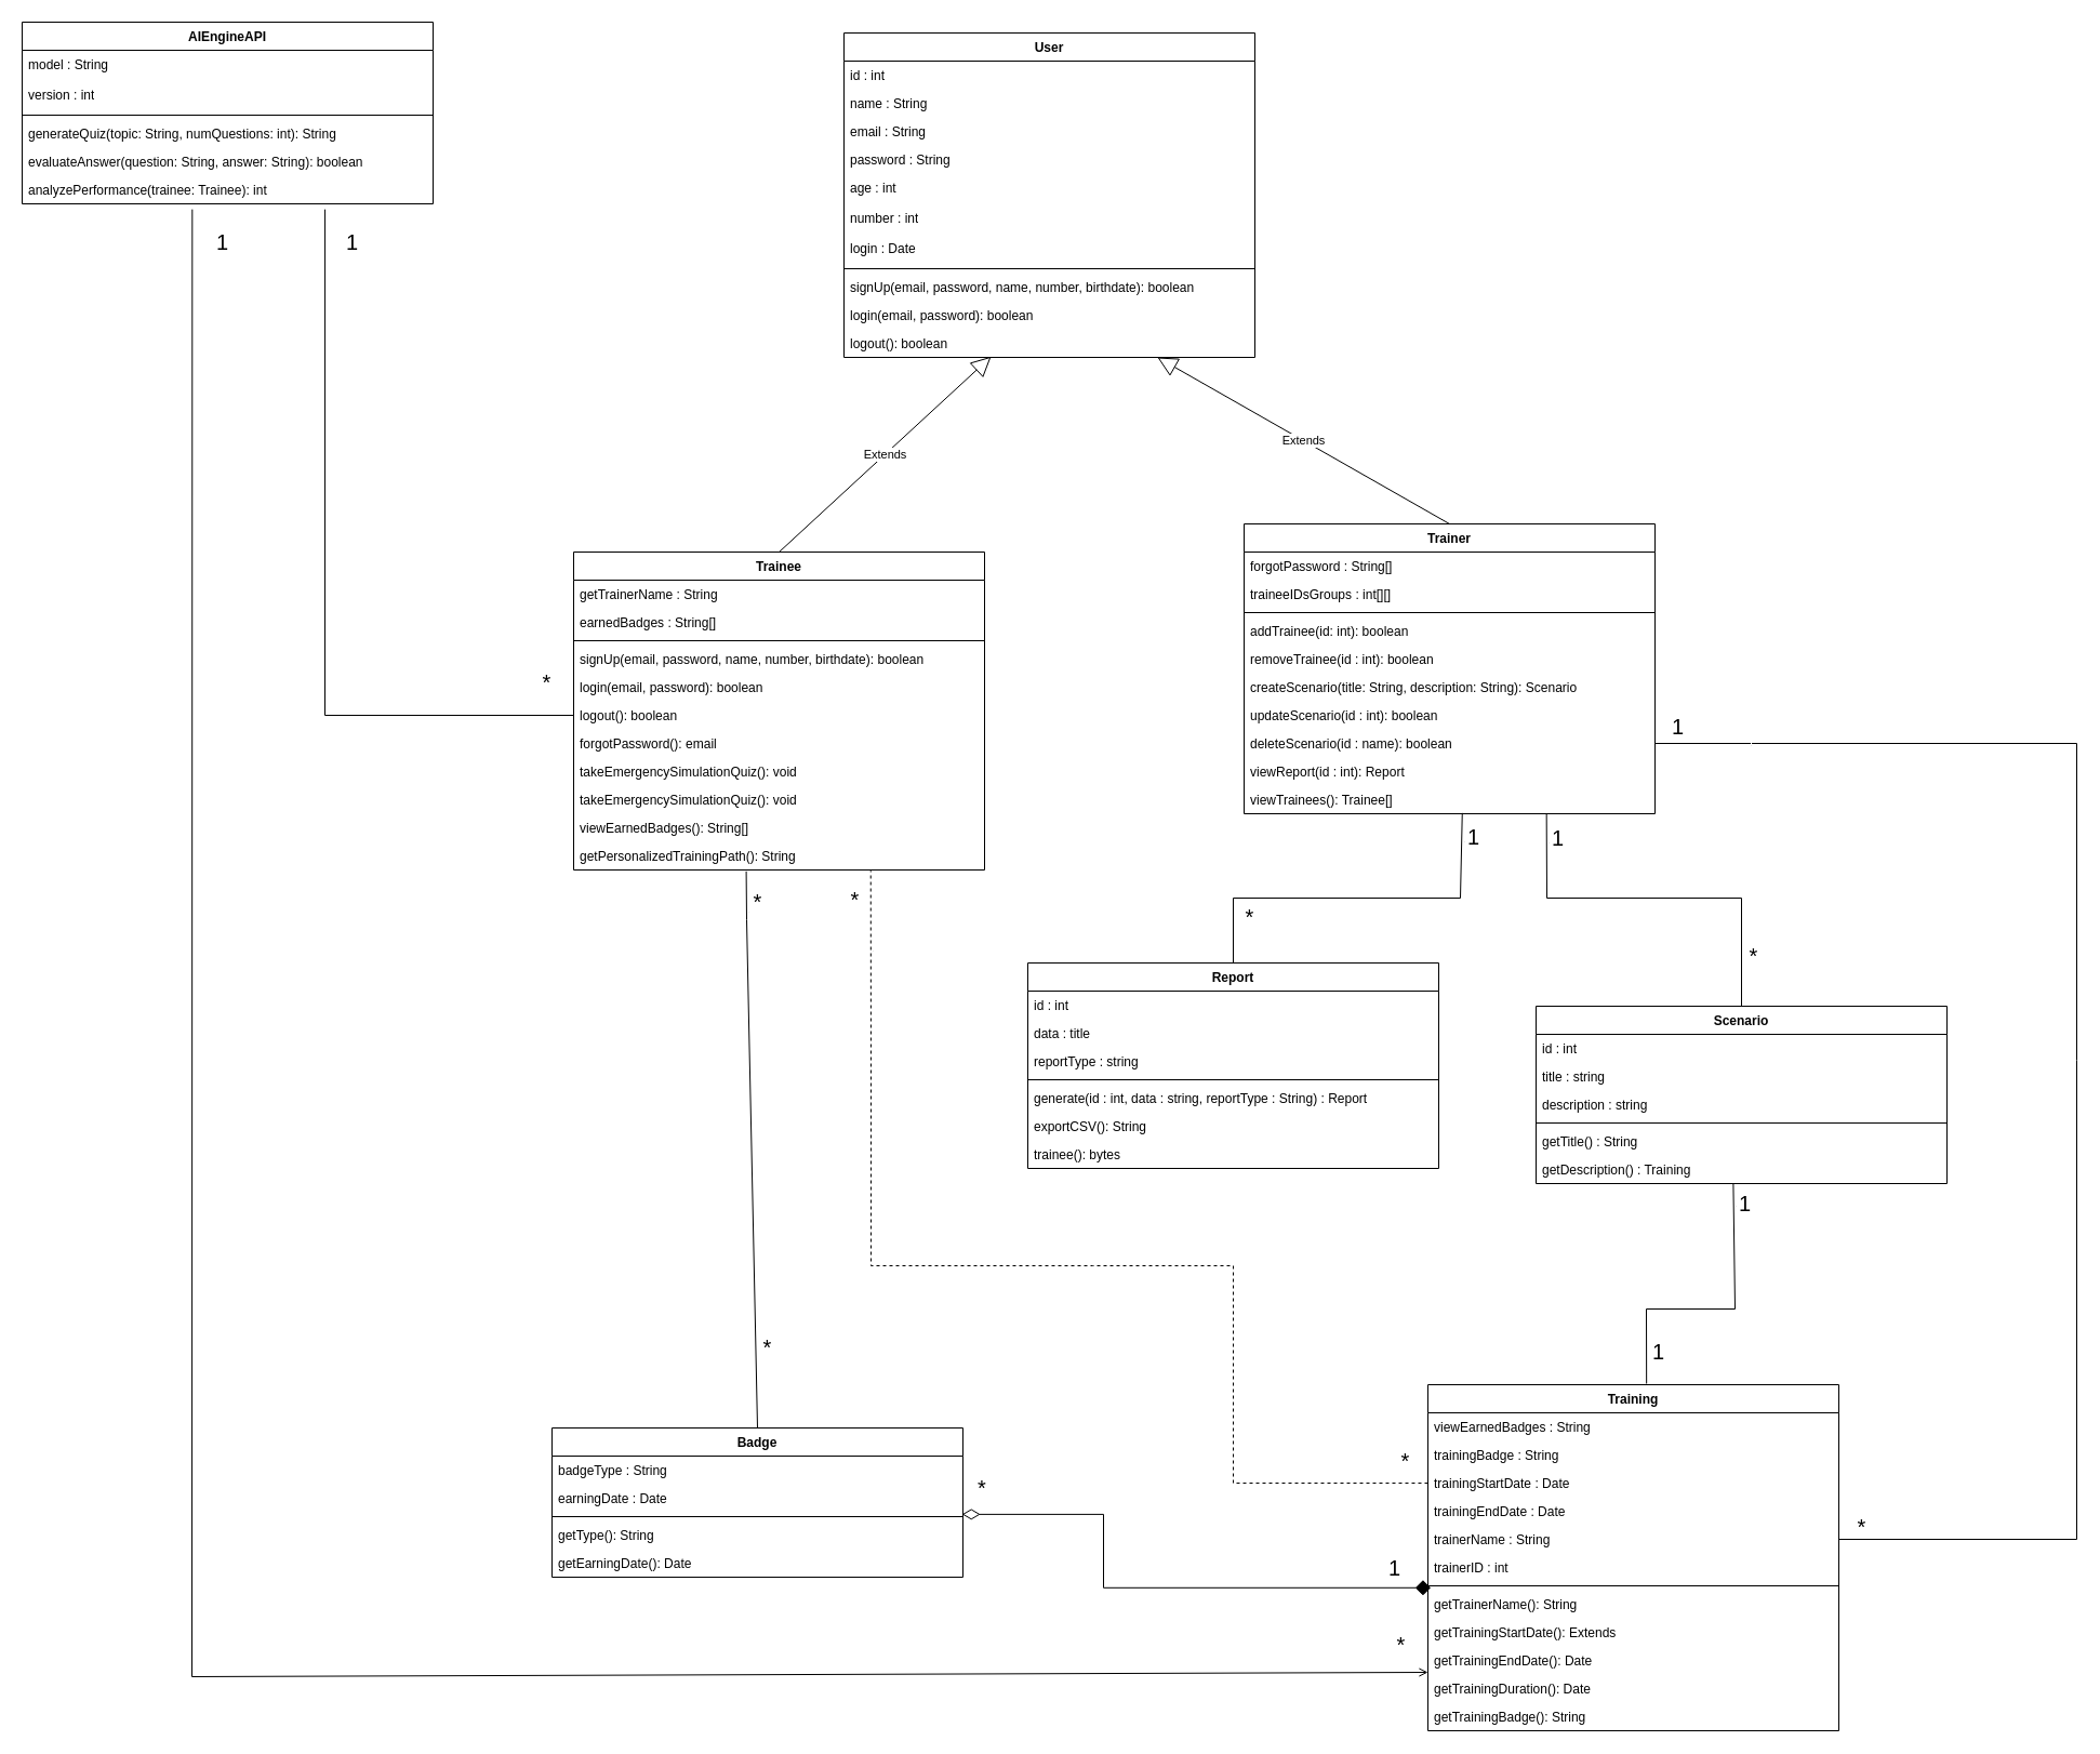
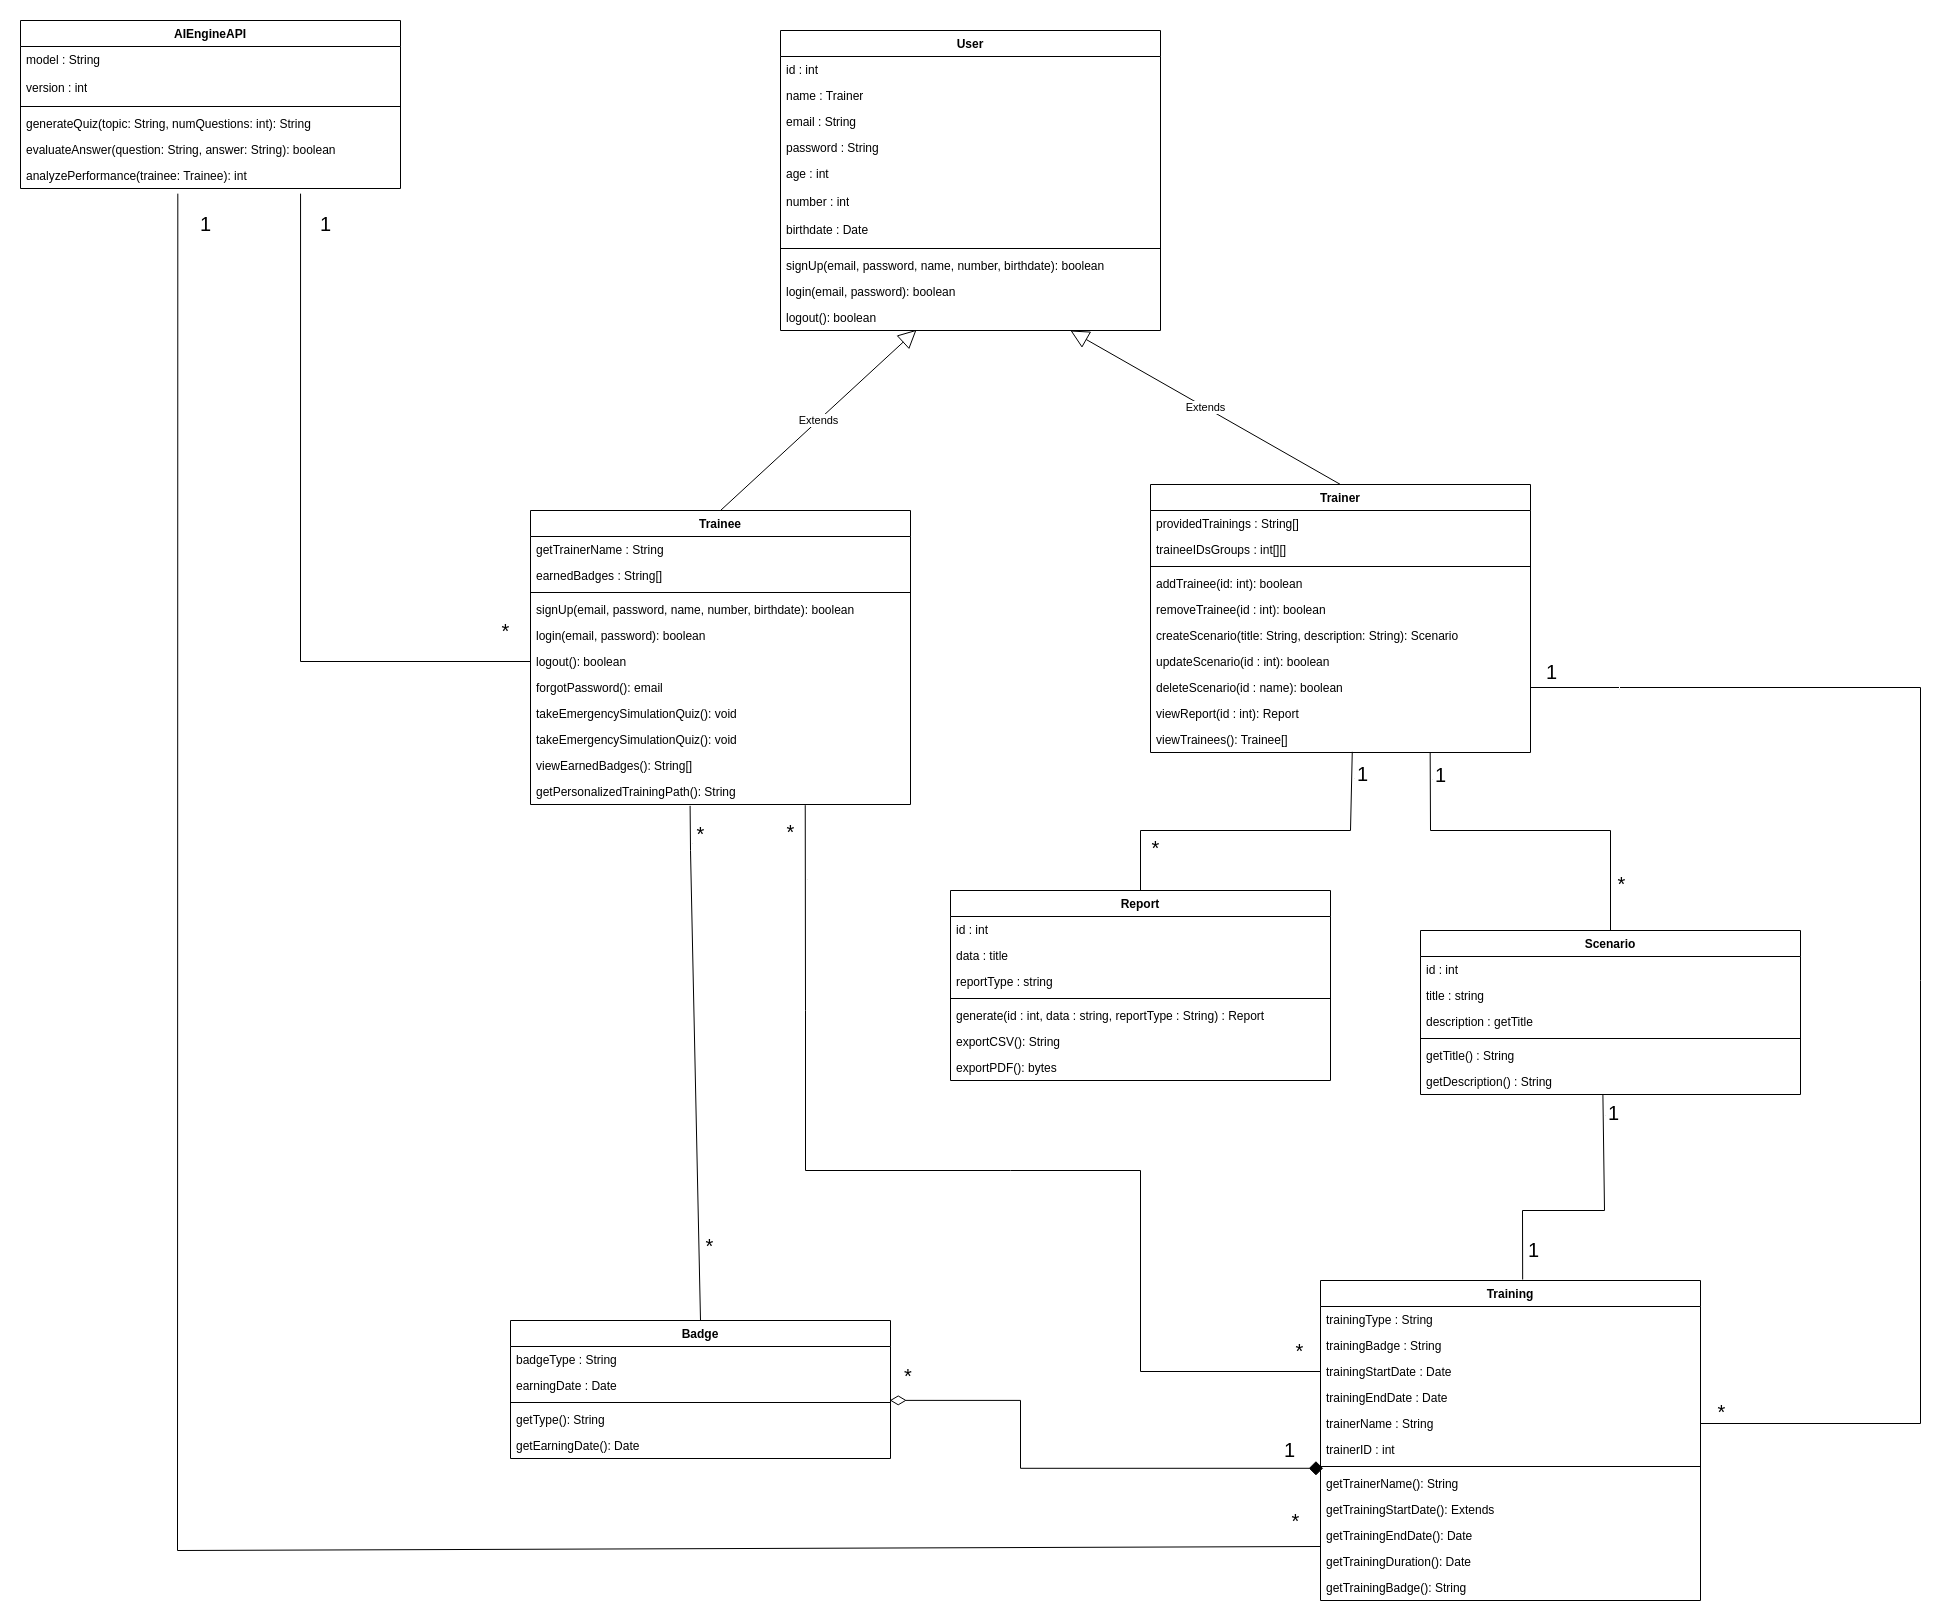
- <mxCell id="27" value="name : String" style="text;strokeColor=none;fillColor=none;align=left;verticalAlign=top;spacingLeft=4;spacingRight=4;overflow=hidden;rotatable=0;points=[[0,0.5],[1,0.5]];portConstraint=eastwest;whiteSpace=wrap;html=1;" parent="25" vertex="1"><mxGeometry y="52" width="380" height="26" as="geometry" /></mxCell>
+ <mxCell id="27" value="name : Trainer" style="text;strokeColor=none;fillColor=none;align=left;verticalAlign=top;spacingLeft=4;spacingRight=4;overflow=hidden;rotatable=0;points=[[0,0.5],[1,0.5]];portConstraint=eastwest;whiteSpace=wrap;html=1;" parent="25" vertex="1"><mxGeometry y="52" width="380" height="26" as="geometry" /></mxCell>
- <mxCell id="32" value="login : Date" style="text;strokeColor=none;fillColor=none;align=left;verticalAlign=top;spacingLeft=4;spacingRight=4;overflow=hidden;rotatable=0;points=[[0,0.5],[1,0.5]];portConstraint=eastwest;whiteSpace=wrap;html=1;" parent="25" vertex="1"><mxGeometry y="186" width="380" height="28" as="geometry" /></mxCell>
+ <mxCell id="32" value="birthdate : Date" style="text;strokeColor=none;fillColor=none;align=left;verticalAlign=top;spacingLeft=4;spacingRight=4;overflow=hidden;rotatable=0;points=[[0,0.5],[1,0.5]];portConstraint=eastwest;whiteSpace=wrap;html=1;" parent="25" vertex="1"><mxGeometry y="186" width="380" height="28" as="geometry" /></mxCell>
- <mxCell id="3" value="forgotPassword : String[]" style="text;strokeColor=none;fillColor=none;align=left;verticalAlign=top;spacingLeft=4;spacingRight=4;overflow=hidden;rotatable=0;points=[[0,0.5],[1,0.5]];portConstraint=eastwest;whiteSpace=wrap;html=1;" parent="2" vertex="1"><mxGeometry y="26" width="380" height="26" as="geometry" /></mxCell>
+ <mxCell id="3" value="providedTrainings : String[]" style="text;strokeColor=none;fillColor=none;align=left;verticalAlign=top;spacingLeft=4;spacingRight=4;overflow=hidden;rotatable=0;points=[[0,0.5],[1,0.5]];portConstraint=eastwest;whiteSpace=wrap;html=1;" parent="2" vertex="1"><mxGeometry y="26" width="380" height="26" as="geometry" /></mxCell>
- <mxCell id="86" value="description : string" style="text;strokeColor=none;fillColor=none;align=left;verticalAlign=top;spacingLeft=4;spacingRight=4;overflow=hidden;rotatable=0;points=[[0,0.5],[1,0.5]];portConstraint=eastwest;whiteSpace=wrap;html=1;" parent="83" vertex="1"><mxGeometry y="78" width="380" height="26" as="geometry" /></mxCell>
+ <mxCell id="86" value="description : getTitle" style="text;strokeColor=none;fillColor=none;align=left;verticalAlign=top;spacingLeft=4;spacingRight=4;overflow=hidden;rotatable=0;points=[[0,0.5],[1,0.5]];portConstraint=eastwest;whiteSpace=wrap;html=1;" parent="83" vertex="1"><mxGeometry y="78" width="380" height="26" as="geometry" /></mxCell>
- <mxCell id="78" value="trainee(): bytes" style="text;strokeColor=none;fillColor=none;align=left;verticalAlign=top;spacingLeft=4;spacingRight=4;overflow=hidden;rotatable=0;points=[[0,0.5],[1,0.5]];portConstraint=eastwest;whiteSpace=wrap;html=1;" parent="71" vertex="1"><mxGeometry y="164" width="380" height="26" as="geometry" /></mxCell>
+ <mxCell id="78" value="exportPDF(): bytes" style="text;strokeColor=none;fillColor=none;align=left;verticalAlign=top;spacingLeft=4;spacingRight=4;overflow=hidden;rotatable=0;points=[[0,0.5],[1,0.5]];portConstraint=eastwest;whiteSpace=wrap;html=1;" parent="71" vertex="1"><mxGeometry y="164" width="380" height="26" as="geometry" /></mxCell>
- <mxCell id="89" value="getDescription() : Training" style="text;strokeColor=none;fillColor=none;align=left;verticalAlign=top;spacingLeft=4;spacingRight=4;overflow=hidden;rotatable=0;points=[[0,0.5],[1,0.5]];portConstraint=eastwest;whiteSpace=wrap;html=1;" vertex="1" parent="83"><mxGeometry y="138" width="380" height="26" as="geometry" /></mxCell>
+ <mxCell id="89" value="getDescription() : String" style="text;strokeColor=none;fillColor=none;align=left;verticalAlign=top;spacingLeft=4;spacingRight=4;overflow=hidden;rotatable=0;points=[[0,0.5],[1,0.5]];portConstraint=eastwest;whiteSpace=wrap;html=1;" vertex="1" parent="83"><mxGeometry y="138" width="380" height="26" as="geometry" /></mxCell>
- <mxCell id="64" value="" style="endArrow=none;html=1;rounded=0;exitX=0;exitY=0.5;exitDx=0;exitDy=0;entryX=0.723;entryY=1.026;entryDx=0;entryDy=0;entryPerimeter=0;dashed=1;" parent="1" source="48" target="24" edge="1"><mxGeometry width="50" height="50" relative="1" as="geometry"><mxPoint x="1210" y="905" as="sourcePoint" /><mxPoint x="1100" y="690" as="targetPoint" /><Array as="points"><mxPoint x="1140" y="1371" /><mxPoint x="1140" y="1170" /><mxPoint x="1010" y="1170" /><mxPoint x="805" y="1170" /><mxPoint x="805" y="1010" /></Array></mxGeometry></mxCell>
+ <mxCell id="64" value="" style="endArrow=none;html=1;rounded=0;exitX=0;exitY=0.5;exitDx=0;exitDy=0;entryX=0.723;entryY=1.026;entryDx=0;entryDy=0;entryPerimeter=0;" parent="1" source="48" target="24" edge="1"><mxGeometry width="50" height="50" relative="1" as="geometry"><mxPoint x="1210" y="905" as="sourcePoint" /><mxPoint x="1100" y="690" as="targetPoint" /><Array as="points"><mxPoint x="1140" y="1371" /><mxPoint x="1140" y="1170" /><mxPoint x="1010" y="1170" /><mxPoint x="805" y="1170" /><mxPoint x="805" y="1010" /></Array></mxGeometry></mxCell>
- <mxCell id="46" value="viewEarnedBadges : String" style="text;strokeColor=none;fillColor=none;align=left;verticalAlign=top;spacingLeft=4;spacingRight=4;overflow=hidden;rotatable=0;points=[[0,0.5],[1,0.5]];portConstraint=eastwest;whiteSpace=wrap;html=1;" parent="45" vertex="1"><mxGeometry y="26" width="380" height="26" as="geometry" /></mxCell>
+ <mxCell id="46" value="trainingType : String" style="text;strokeColor=none;fillColor=none;align=left;verticalAlign=top;spacingLeft=4;spacingRight=4;overflow=hidden;rotatable=0;points=[[0,0.5],[1,0.5]];portConstraint=eastwest;whiteSpace=wrap;html=1;" parent="45" vertex="1"><mxGeometry y="26" width="380" height="26" as="geometry" /></mxCell>
- <mxCell id="107" value="" style="endArrow=open;html=1;rounded=0;exitX=0.414;exitY=1.198;exitDx=0;exitDy=0;exitPerimeter=0;entryX=0;entryY=-0.077;entryDx=0;entryDy=0;entryPerimeter=0;" parent="1" source="104" target="56" edge="1"><mxGeometry width="50" height="50" relative="1" as="geometry"><mxPoint x="850" y="490" as="sourcePoint" /><mxPoint x="210" y="910" as="targetPoint" /><Array as="points"><mxPoint x="177" y="1550" /></Array></mxGeometry></mxCell>
+ <mxCell id="107" value="" style="endArrow=none;html=1;rounded=0;exitX=0.414;exitY=1.198;exitDx=0;exitDy=0;exitPerimeter=0;entryX=0;entryY=-0.077;entryDx=0;entryDy=0;entryPerimeter=0;" parent="1" source="104" target="56" edge="1"><mxGeometry width="50" height="50" relative="1" as="geometry"><mxPoint x="850" y="490" as="sourcePoint" /><mxPoint x="210" y="910" as="targetPoint" /><Array as="points"><mxPoint x="177" y="1550" /></Array></mxGeometry></mxCell>
